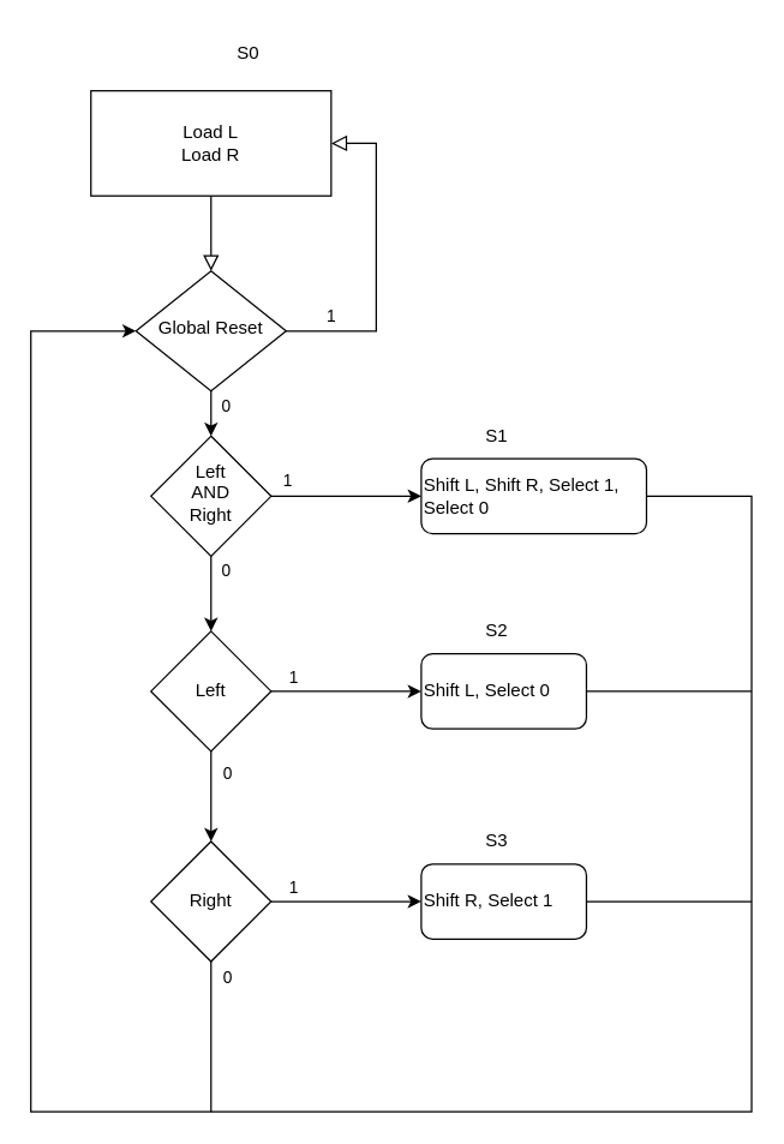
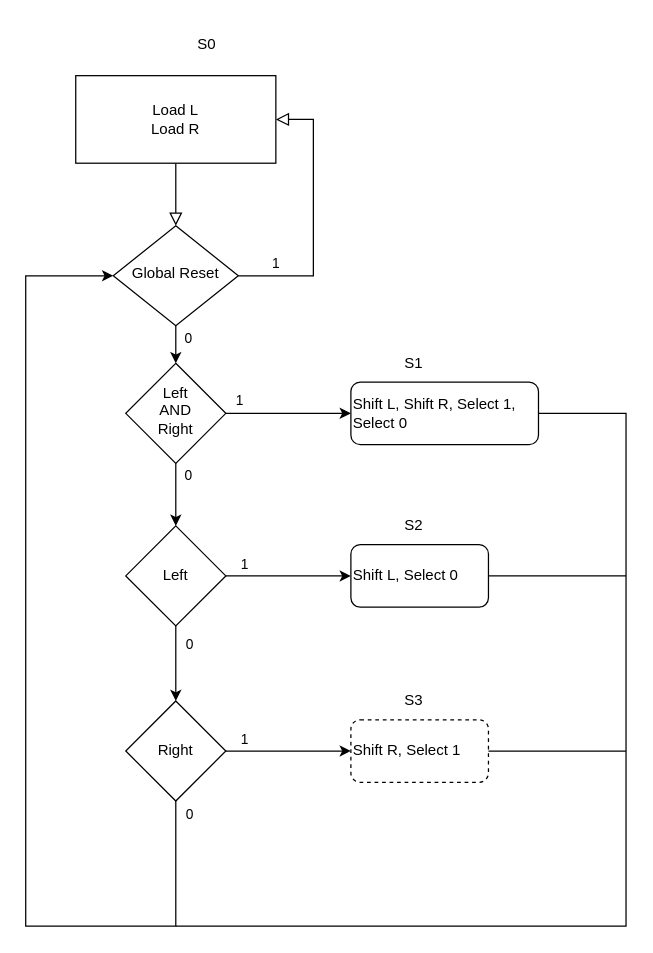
- <mxCell id="22" value="Shift R, Select 1" style="rounded=1;whiteSpace=wrap;html=1;fontSize=12;glass=0;strokeWidth=1;shadow=0;align=left;" vertex="1" parent="1"><mxGeometry x="280" y="575" width="110" height="50" as="geometry" /></mxCell>
+ <mxCell id="22" value="Shift R, Select 1" style="rounded=1;whiteSpace=wrap;html=1;fontSize=12;glass=0;strokeWidth=1;shadow=0;align=left;dashed=1;" vertex="1" parent="1"><mxGeometry x="280" y="575" width="110" height="50" as="geometry" /></mxCell>
